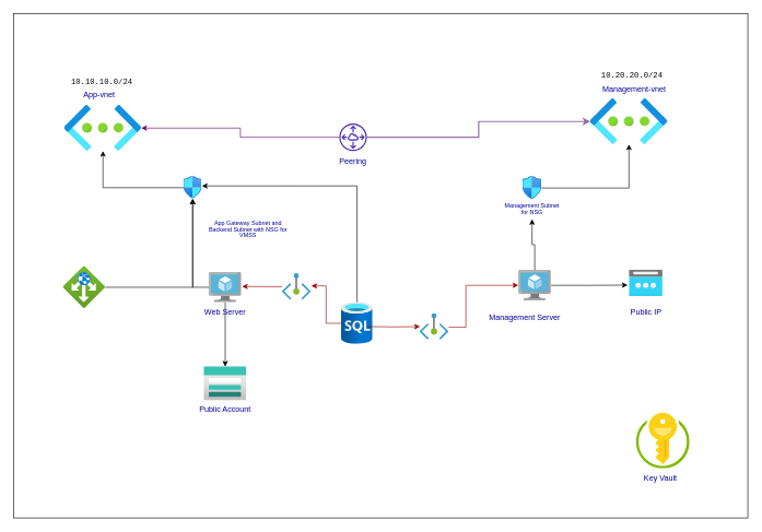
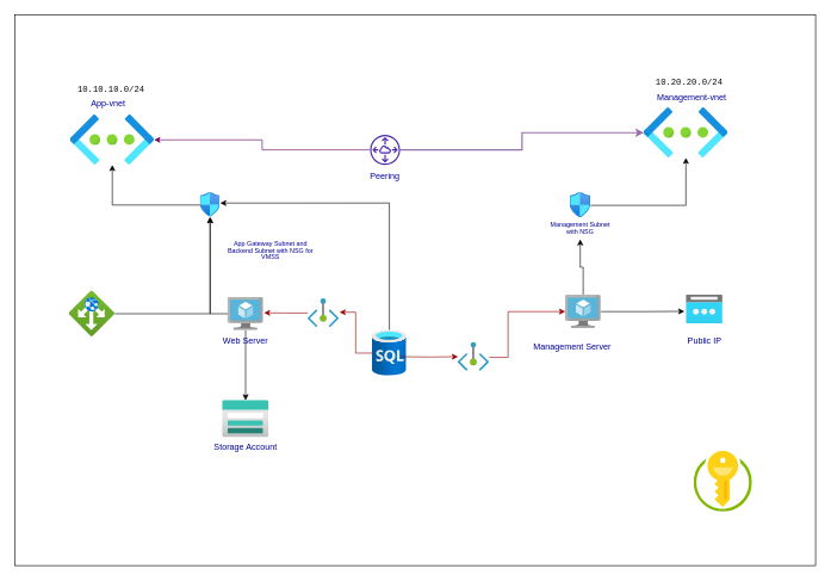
- <mxCell id="21" value="&lt;p style=&quot;line-height: 110%; font-size: 9px;&quot;&gt;Management Subnet&lt;br&gt;for NSG&lt;/p&gt;" style="text;html=1;strokeColor=none;fillColor=none;align=center;verticalAlign=middle;whiteSpace=wrap;rounded=0;fontColor=#000099;" parent="1" vertex="1"><mxGeometry x="765.91" y="304" width="90" height="30" as="geometry" /></mxCell>
+ <mxCell id="21" value="&lt;p style=&quot;line-height: 110%; font-size: 9px;&quot;&gt;Management Subnet&lt;br&gt;with NSG&lt;/p&gt;" style="text;html=1;strokeColor=none;fillColor=none;align=center;verticalAlign=middle;whiteSpace=wrap;rounded=0;fontColor=#000099;" parent="1" vertex="1"><mxGeometry x="765.91" y="304" width="90" height="30" as="geometry" /></mxCell>
- <mxCell id="25" value="Public Account" style="text;html=1;strokeColor=none;fillColor=none;align=center;verticalAlign=middle;whiteSpace=wrap;rounded=0;fontColor=#000099;" parent="1" vertex="1"><mxGeometry x="292.92" y="609" width="100" height="32" as="geometry" /></mxCell>
+ <mxCell id="25" value="Storage Account" style="text;html=1;strokeColor=none;fillColor=none;align=center;verticalAlign=middle;whiteSpace=wrap;rounded=0;fontColor=#000099;" parent="1" vertex="1"><mxGeometry x="292.92" y="609" width="100" height="32" as="geometry" /></mxCell>
- <mxCell id="11" value="Key Vault" style="text;html=1;strokeColor=none;fillColor=none;align=center;verticalAlign=middle;whiteSpace=wrap;rounded=0;fontColor=#000099;" parent="1" vertex="1"><mxGeometry x="977.42" y="715" width="60" height="30" as="geometry" /></mxCell>
